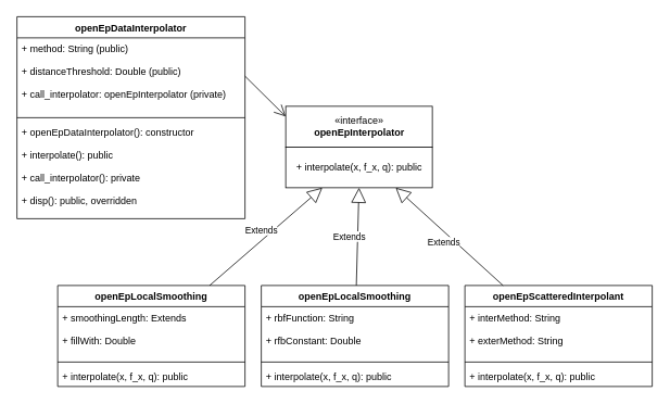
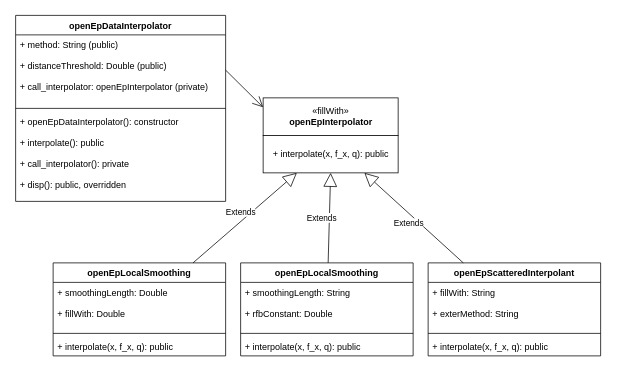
- <mxCell id="23" value="«interface»&lt;br&gt;&lt;b&gt;openEpInterpolator&lt;/b&gt;" style="html=1;" vertex="1" parent="22"><mxGeometry width="180" height="50" as="geometry" /></mxCell>
+ <mxCell id="23" value="«fillWith»&lt;br&gt;&lt;b&gt;openEpInterpolator&lt;/b&gt;" style="html=1;" vertex="1" parent="22"><mxGeometry width="180" height="50" as="geometry" /></mxCell>
- <mxCell id="11" value="+ smoothingLength: Extends&#10;&#10;+ fillWith: Double" style="text;strokeColor=none;fillColor=none;align=left;verticalAlign=top;spacingLeft=4;spacingRight=4;overflow=hidden;rotatable=0;points=[[0,0.5],[1,0.5]];portConstraint=eastwest;" vertex="1" parent="10"><mxGeometry y="26" width="230" height="64" as="geometry" /></mxCell>
+ <mxCell id="11" value="+ smoothingLength: Double&#10;&#10;+ fillWith: Double" style="text;strokeColor=none;fillColor=none;align=left;verticalAlign=top;spacingLeft=4;spacingRight=4;overflow=hidden;rotatable=0;points=[[0,0.5],[1,0.5]];portConstraint=eastwest;" vertex="1" parent="10"><mxGeometry y="26" width="230" height="64" as="geometry" /></mxCell>
- <mxCell id="15" value="+ rbfFunction: String&#10;&#10;+ rfbConstant: Double" style="text;strokeColor=none;fillColor=none;align=left;verticalAlign=top;spacingLeft=4;spacingRight=4;overflow=hidden;rotatable=0;points=[[0,0.5],[1,0.5]];portConstraint=eastwest;" vertex="1" parent="14"><mxGeometry y="26" width="230" height="64" as="geometry" /></mxCell>
+ <mxCell id="15" value="+ smoothingLength: String&#10;&#10;+ rfbConstant: Double" style="text;strokeColor=none;fillColor=none;align=left;verticalAlign=top;spacingLeft=4;spacingRight=4;overflow=hidden;rotatable=0;points=[[0,0.5],[1,0.5]];portConstraint=eastwest;" vertex="1" parent="14"><mxGeometry y="26" width="230" height="64" as="geometry" /></mxCell>
- <mxCell id="7" value="+ interMethod: String&#10;&#10;+ exterMethod: String" style="text;strokeColor=none;fillColor=none;align=left;verticalAlign=top;spacingLeft=4;spacingRight=4;overflow=hidden;rotatable=0;points=[[0,0.5],[1,0.5]];portConstraint=eastwest;" vertex="1" parent="6"><mxGeometry y="26" width="230" height="64" as="geometry" /></mxCell>
+ <mxCell id="7" value="+ fillWith: String&#10;&#10;+ exterMethod: String" style="text;strokeColor=none;fillColor=none;align=left;verticalAlign=top;spacingLeft=4;spacingRight=4;overflow=hidden;rotatable=0;points=[[0,0.5],[1,0.5]];portConstraint=eastwest;" vertex="1" parent="6"><mxGeometry y="26" width="230" height="64" as="geometry" /></mxCell>
